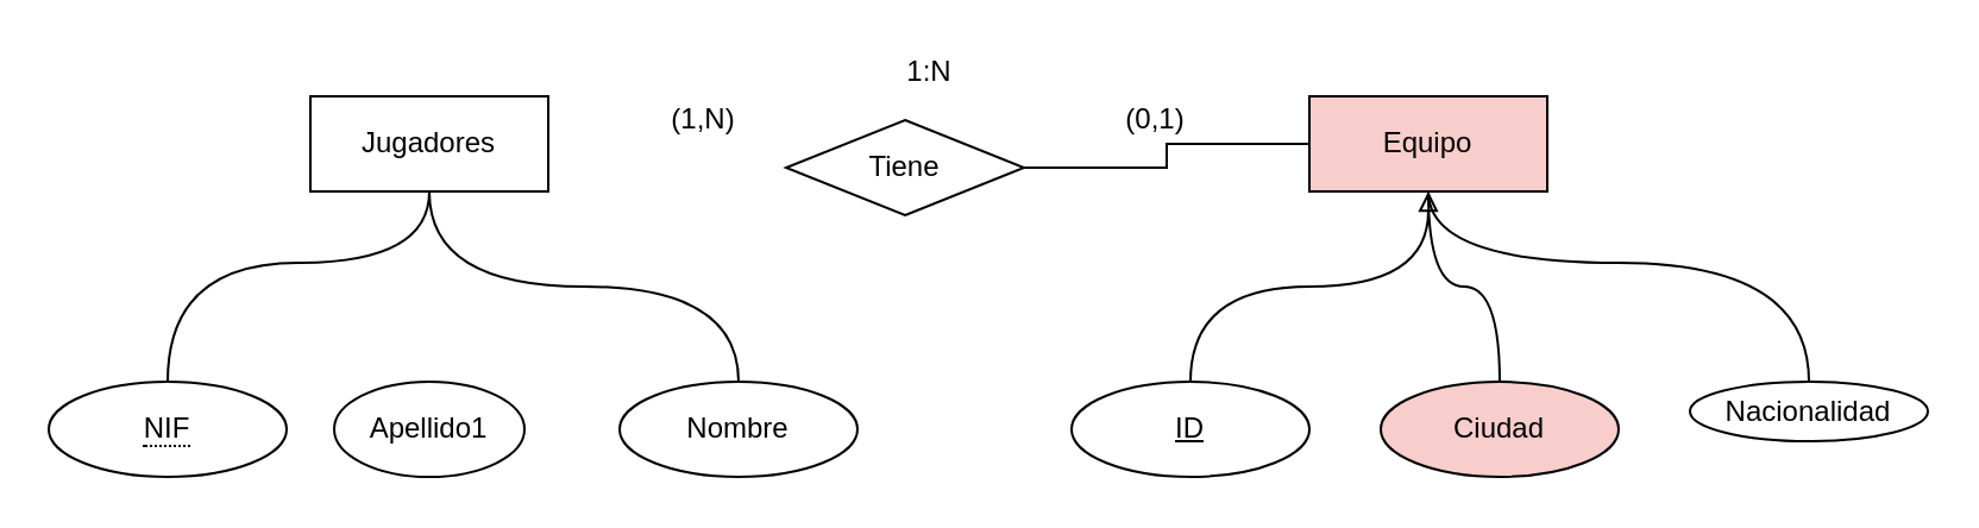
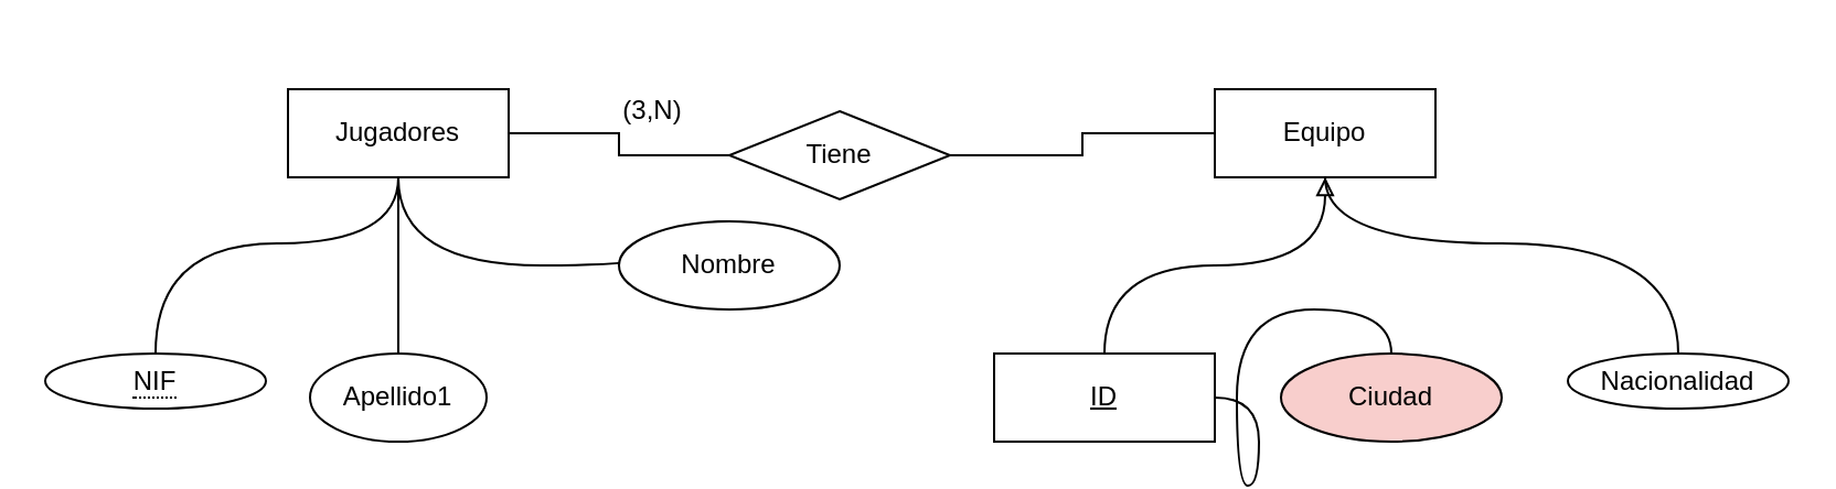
- <mxCell id="21" value="1:N" style="text;html=1;align=center;verticalAlign=middle;resizable=0;points=[];autosize=1;" parent="1" vertex="1"><mxGeometry x="375" y="20" width="30" height="20" as="geometry" /></mxCell>
- <mxCell id="20" value="(1,N)" style="text;html=1;align=center;verticalAlign=middle;resizable=0;points=[];autosize=1;" parent="1" vertex="1"><mxGeometry x="275" y="40" width="40" height="20" as="geometry" /></mxCell>
+ <mxCell id="20" value="(3,N)" style="text;html=1;align=center;verticalAlign=middle;resizable=0;points=[];autosize=1;" parent="1" vertex="1"><mxGeometry x="275" y="40" width="40" height="20" as="geometry" /></mxCell>
- <mxCell id="19" value="(0,1)" style="text;html=1;align=center;verticalAlign=middle;resizable=0;points=[];autosize=1;" parent="1" vertex="1"><mxGeometry x="465" y="40" width="40" height="20" as="geometry" /></mxCell>
- <mxCell id="3" value="Equipo" style="whiteSpace=wrap;html=1;align=center;fillColor=#f8cecc;" parent="1" vertex="1"><mxGeometry x="550" y="40" width="100" height="40" as="geometry" /></mxCell>
+ <mxCell id="3" value="Equipo" style="whiteSpace=wrap;html=1;align=center;" parent="1" vertex="1"><mxGeometry x="550" y="40" width="100" height="40" as="geometry" /></mxCell>
+ <mxCell id="4" style="edgeStyle=orthogonalEdgeStyle;rounded=0;orthogonalLoop=1;jettySize=auto;html=1;exitX=0;exitY=0.5;exitDx=0;exitDy=0;endArrow=none;endFill=0;entryX=1;entryY=0.5;entryDx=0;entryDy=0;" parent="1" source="6" target="2" edge="1"><mxGeometry relative="1" as="geometry"><mxPoint x="300" y="60" as="targetPoint" /></mxGeometry></mxCell>
- <mxCell id="17" style="edgeStyle=orthogonalEdgeStyle;curved=1;rounded=0;orthogonalLoop=1;jettySize=auto;html=1;exitX=0.5;exitY=0;exitDx=0;exitDy=0;endArrow=none;endFill=0;entryX=0.5;entryY=1;entryDx=0;entryDy=0;" parent="1" source="18" target="3" edge="1"><mxGeometry relative="1" as="geometry"><mxPoint x="600" y="90" as="targetPoint" /></mxGeometry></mxCell>
+ <mxCell id="17" style="edgeStyle=orthogonalEdgeStyle;curved=1;rounded=0;orthogonalLoop=1;jettySize=auto;html=1;exitX=0.5;exitY=0;exitDx=0;exitDy=0;endArrow=none;endFill=0;" parent="1" source="18" target="16" edge="1"><mxGeometry relative="1" as="geometry"><mxPoint x="600" y="90" as="targetPoint" /></mxGeometry></mxCell>
+ <mxCell id="11" style="edgeStyle=orthogonalEdgeStyle;rounded=0;orthogonalLoop=1;jettySize=auto;html=1;exitX=0.5;exitY=0;exitDx=0;exitDy=0;endArrow=none;endFill=0;curved=1;entryX=0.5;entryY=1;entryDx=0;entryDy=0;" parent="1" source="12" target="2" edge="1"><mxGeometry relative="1" as="geometry"><mxPoint x="180" y="100" as="targetPoint" /></mxGeometry></mxCell>
- <mxCell id="8" value="&lt;span style=&quot;border-bottom: 1px dotted&quot;&gt;NIF&lt;/span&gt;" style="ellipse;whiteSpace=wrap;html=1;align=center;" parent="1" vertex="1"><mxGeometry x="20" y="160" width="100" height="40" as="geometry" /></mxCell>
+ <mxCell id="8" value="&lt;span style=&quot;border-bottom: 1px dotted&quot;&gt;NIF&lt;/span&gt;" style="ellipse;whiteSpace=wrap;html=1;align=center;" parent="1" vertex="1"><mxGeometry x="20" y="160" width="100" height="25" as="geometry" /></mxCell>
- <mxCell id="10" value="Nombre" style="ellipse;whiteSpace=wrap;html=1;align=center;" parent="1" vertex="1"><mxGeometry x="260" y="160" width="100" height="40" as="geometry" /></mxCell>
+ <mxCell id="10" value="Nombre" style="ellipse;whiteSpace=wrap;html=1;align=center;" parent="1" vertex="1"><mxGeometry x="280" y="100" width="100" height="40" as="geometry" /></mxCell>
- <mxCell id="16" value="ID" style="ellipse;whiteSpace=wrap;html=1;align=center;fontStyle=4;" parent="1" vertex="1"><mxGeometry x="450" y="160" width="100" height="40" as="geometry" /></mxCell>
+ <mxCell id="16" value="ID" style="whiteSpace=wrap;html=1;align=center;fontStyle=4;rounded=0;" parent="1" vertex="1"><mxGeometry x="450" y="160" width="100" height="40" as="geometry" /></mxCell>
